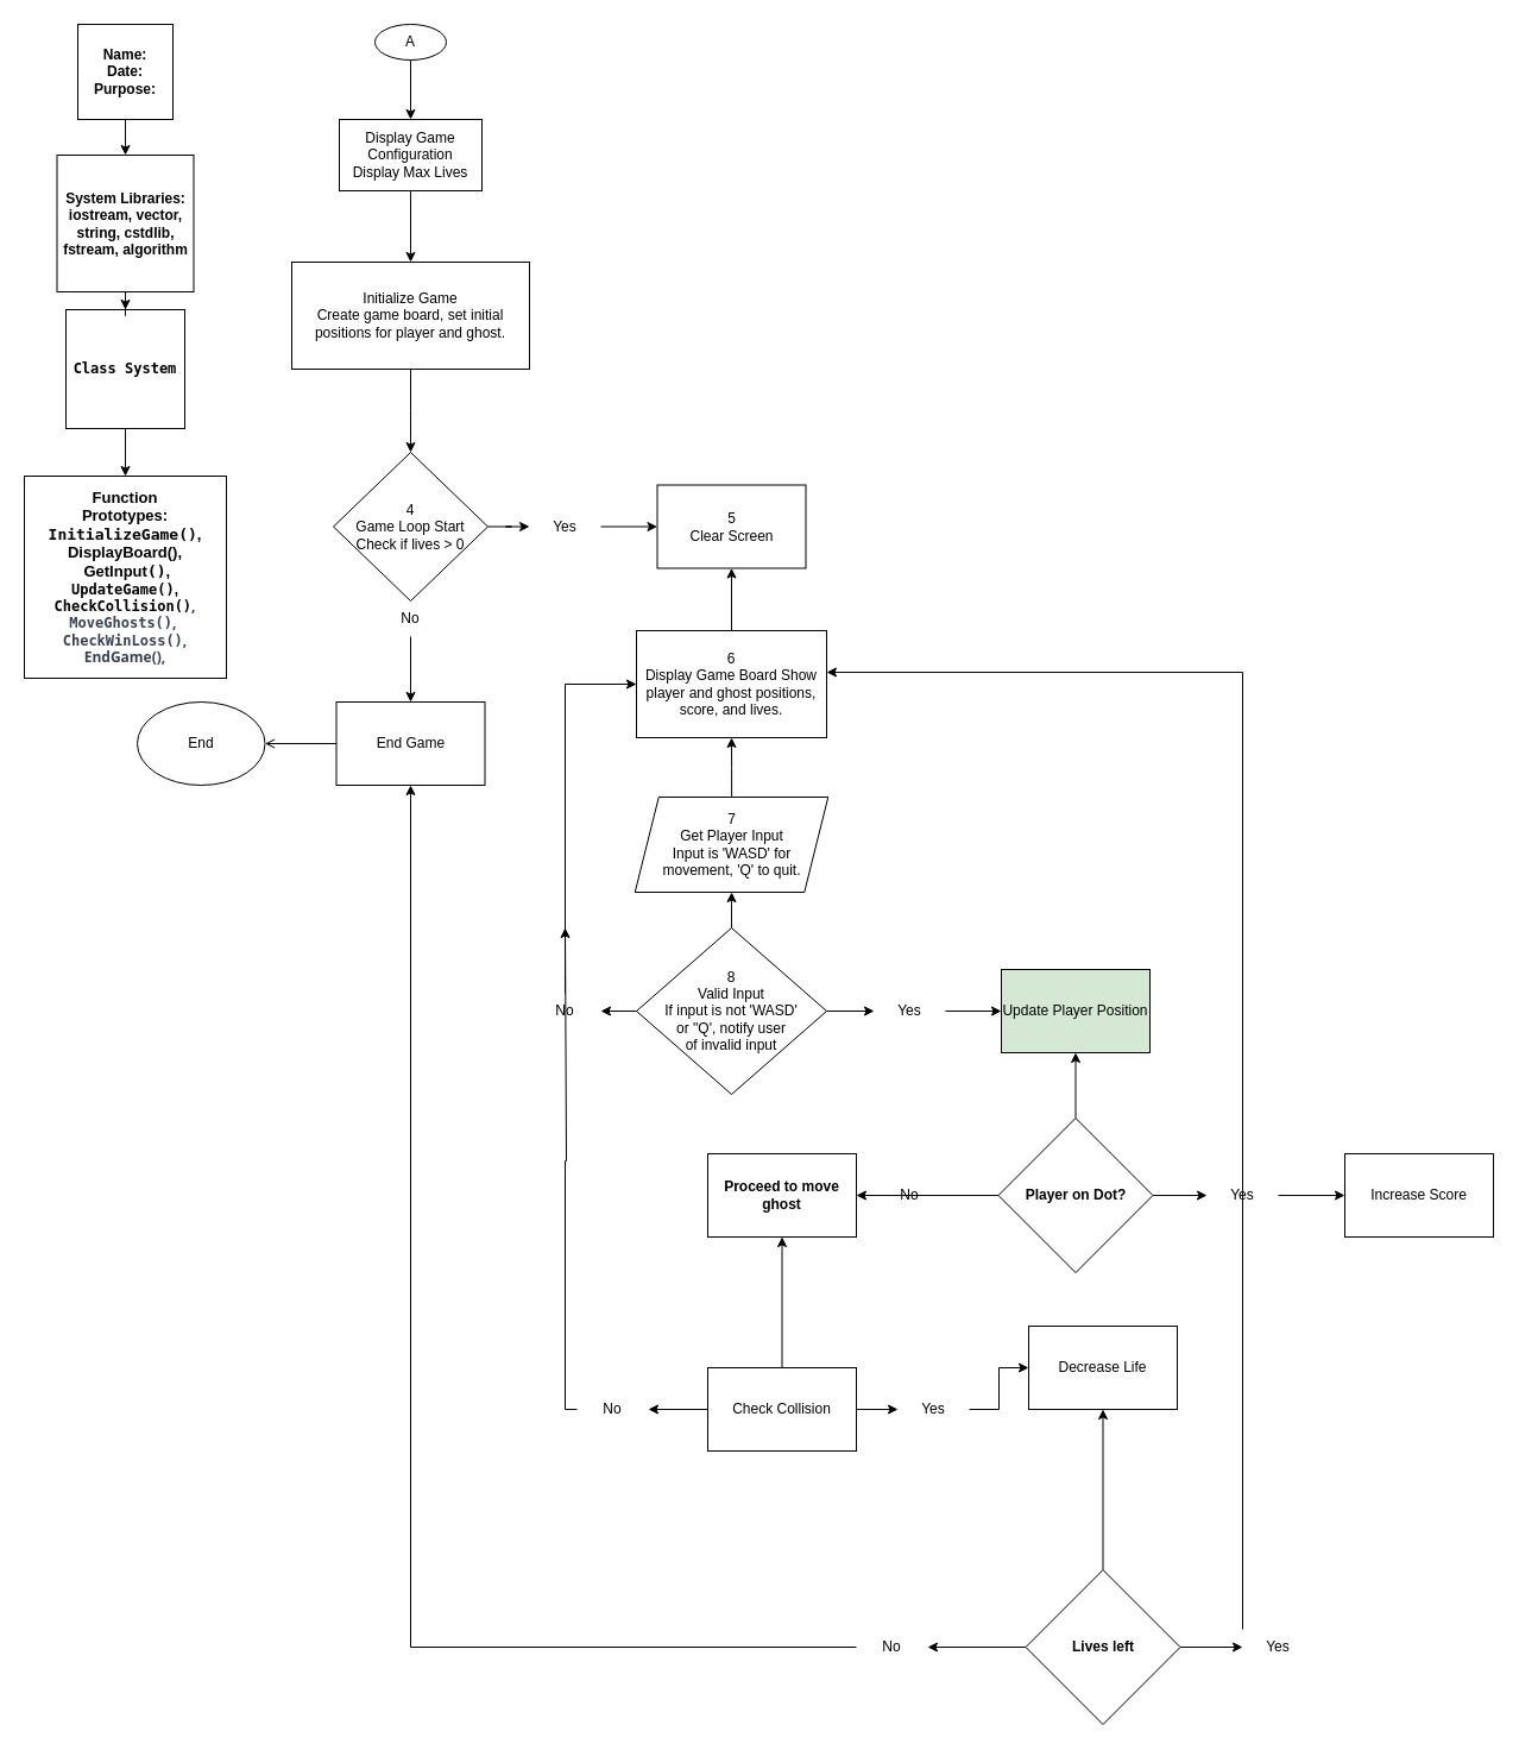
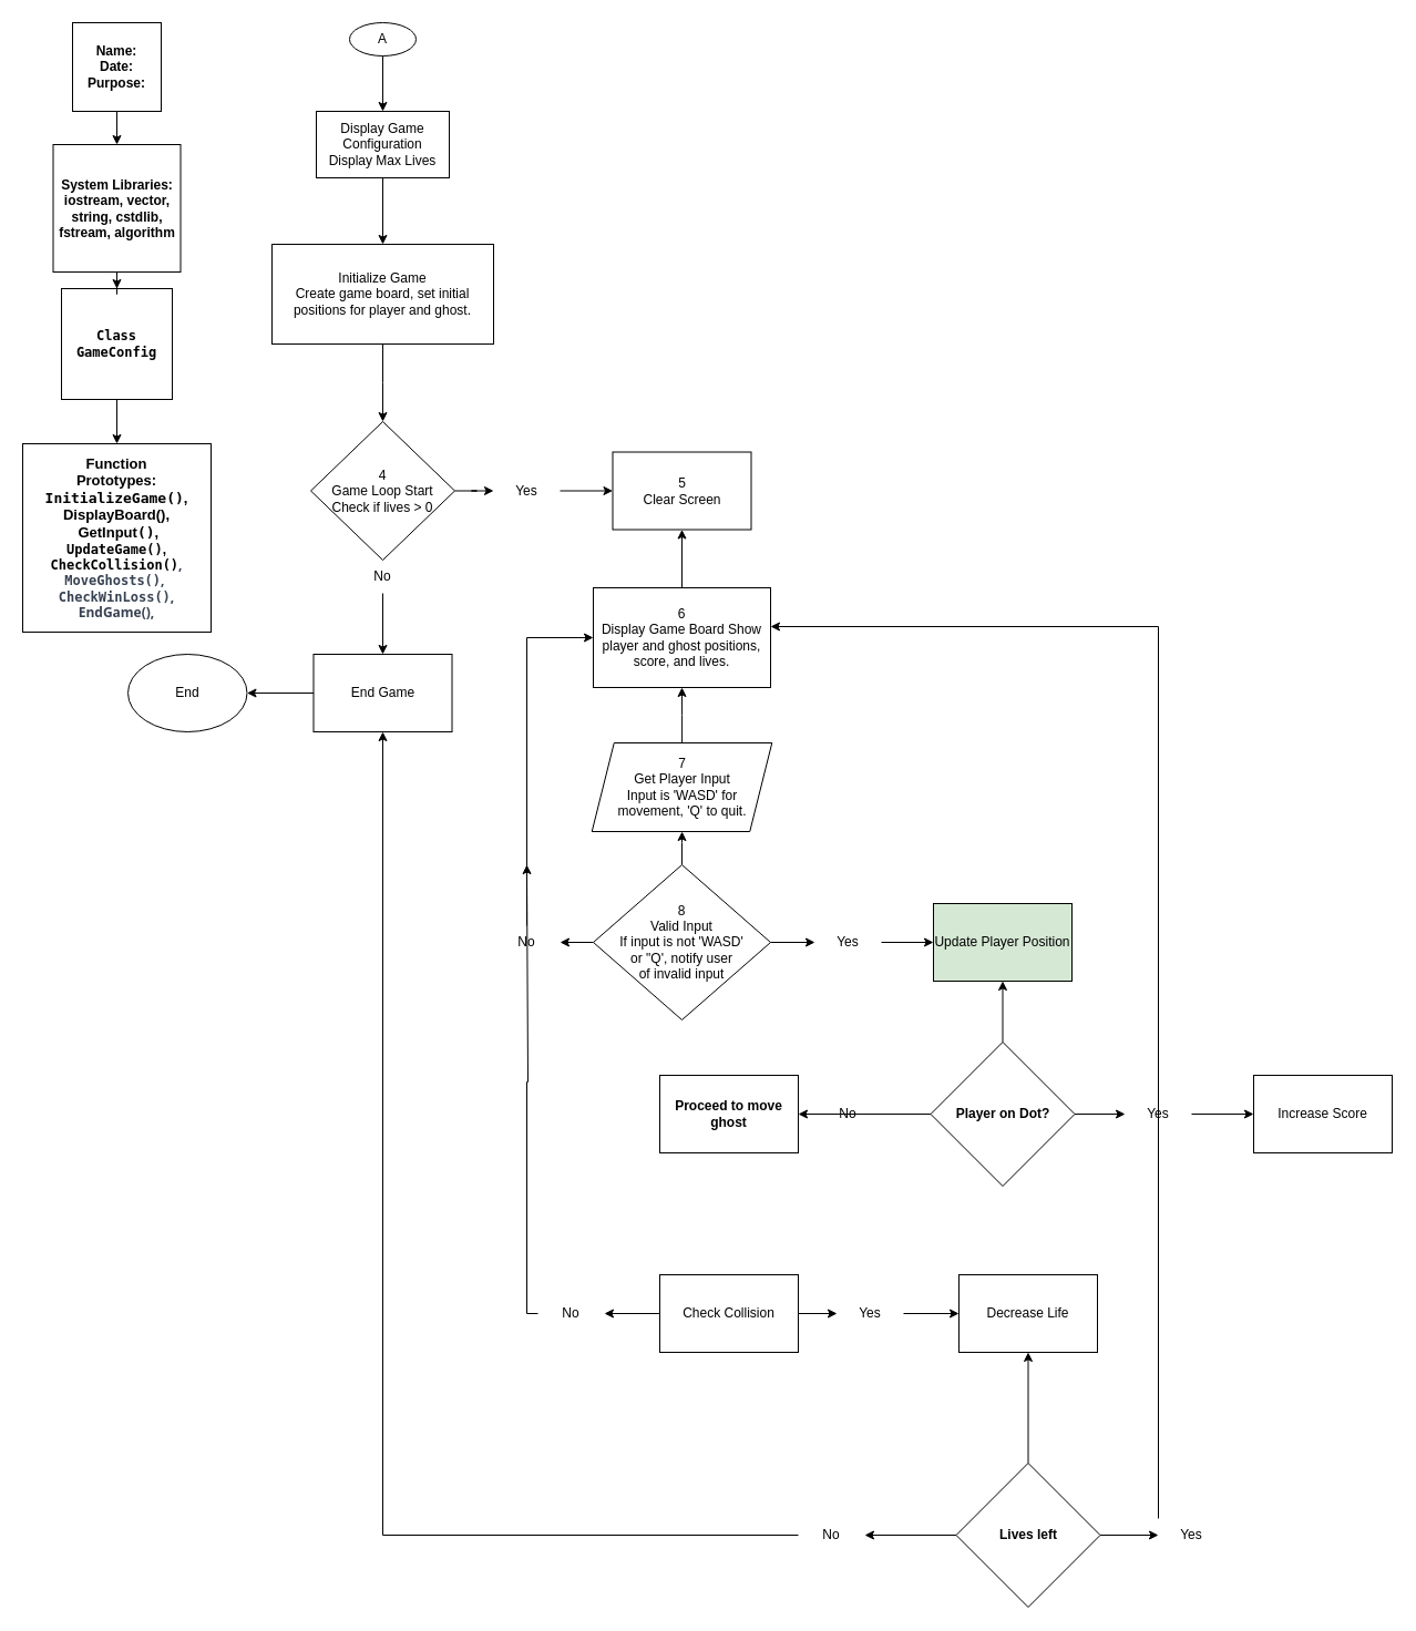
- <mxCell id="7" value="&lt;font style=&quot;font-size: 12px;&quot;&gt;&lt;b&gt;&lt;code style=&quot;border: 0px solid rgb(217, 217, 227); box-sizing: border-box; --tw-border-spacing-x: 0; --tw-border-spacing-y: 0; --tw-translate-x: 0; --tw-translate-y: 0; --tw-rotate: 0; --tw-skew-x: 0; --tw-skew-y: 0; --tw-scale-x: 1; --tw-scale-y: 1; --tw-pan-x: ; --tw-pan-y: ; --tw-pinch-zoom: ; --tw-scroll-snap-strictness: proximity; --tw-gradient-from-position: ; --tw-gradient-via-position: ; --tw-gradient-to-position: ; --tw-ordinal: ; --tw-slashed-zero: ; --tw-numeric-figure: ; --tw-numeric-spacing: ; --tw-numeric-fraction: ; --tw-ring-inset: ; --tw-ring-offset-width: 0px; --tw-ring-offset-color: #fff; --tw-ring-color: rgba(69,89,164,.5); --tw-ring-offset-shadow: 0 0 transparent; --tw-ring-shadow: 0 0 transparent; --tw-shadow: 0 0 transparent; --tw-shadow-colored: 0 0 transparent; --tw-blur: ; --tw-brightness: ; --tw-contrast: ; --tw-grayscale: ; --tw-hue-rotate: ; --tw-invert: ; --tw-saturate: ; --tw-sepia: ; --tw-drop-shadow: ; --tw-backdrop-blur: ; --tw-backdrop-brightness: ; --tw-backdrop-contrast: ; --tw-backdrop-grayscale: ; --tw-backdrop-hue-rotate: ; --tw-backdrop-invert: ; --tw-backdrop-opacity: ; --tw-backdrop-saturate: ; --tw-backdrop-sepia: ; color: var(--tw-prose-code); text-align: left; font-family: &amp;quot;Söhne Mono&amp;quot;, Monaco, &amp;quot;Andale Mono&amp;quot;, &amp;quot;Ubuntu Mono&amp;quot;, monospace !important;&quot;&gt;Class System&lt;/code&gt;&lt;/b&gt;&lt;/font&gt;" style="whiteSpace=wrap;html=1;aspect=fixed;" parent="1" vertex="1"><mxGeometry x="55" y="260" width="100" height="100" as="geometry" /></mxCell>
+ <mxCell id="7" value="&lt;font style=&quot;font-size: 12px;&quot;&gt;&lt;b&gt;&lt;code style=&quot;border: 0px solid rgb(217, 217, 227); box-sizing: border-box; --tw-border-spacing-x: 0; --tw-border-spacing-y: 0; --tw-translate-x: 0; --tw-translate-y: 0; --tw-rotate: 0; --tw-skew-x: 0; --tw-skew-y: 0; --tw-scale-x: 1; --tw-scale-y: 1; --tw-pan-x: ; --tw-pan-y: ; --tw-pinch-zoom: ; --tw-scroll-snap-strictness: proximity; --tw-gradient-from-position: ; --tw-gradient-via-position: ; --tw-gradient-to-position: ; --tw-ordinal: ; --tw-slashed-zero: ; --tw-numeric-figure: ; --tw-numeric-spacing: ; --tw-numeric-fraction: ; --tw-ring-inset: ; --tw-ring-offset-width: 0px; --tw-ring-offset-color: #fff; --tw-ring-color: rgba(69,89,164,.5); --tw-ring-offset-shadow: 0 0 transparent; --tw-ring-shadow: 0 0 transparent; --tw-shadow: 0 0 transparent; --tw-shadow-colored: 0 0 transparent; --tw-blur: ; --tw-brightness: ; --tw-contrast: ; --tw-grayscale: ; --tw-hue-rotate: ; --tw-invert: ; --tw-saturate: ; --tw-sepia: ; --tw-drop-shadow: ; --tw-backdrop-blur: ; --tw-backdrop-brightness: ; --tw-backdrop-contrast: ; --tw-backdrop-grayscale: ; --tw-backdrop-hue-rotate: ; --tw-backdrop-invert: ; --tw-backdrop-opacity: ; --tw-backdrop-saturate: ; --tw-backdrop-sepia: ; color: var(--tw-prose-code); text-align: left; font-family: &amp;quot;Söhne Mono&amp;quot;, Monaco, &amp;quot;Andale Mono&amp;quot;, &amp;quot;Ubuntu Mono&amp;quot;, monospace !important;&quot;&gt;Class GameConfig&lt;/code&gt;&lt;/b&gt;&lt;/font&gt;" style="whiteSpace=wrap;html=1;aspect=fixed;" parent="1" vertex="1"><mxGeometry x="55" y="260" width="100" height="100" as="geometry" /></mxCell>
- <mxCell id="19" value="" style="edgeStyle=orthogonalEdgeStyle;rounded=0;orthogonalLoop=1;jettySize=auto;html=1;endArrow=open;" edge="1" parent="1" source="20" target="63"><mxGeometry relative="1" as="geometry" /></mxCell>
+ <mxCell id="19" value="" style="edgeStyle=orthogonalEdgeStyle;rounded=0;orthogonalLoop=1;jettySize=auto;html=1;" edge="1" parent="1" source="20" target="63"><mxGeometry relative="1" as="geometry" /></mxCell>
- <mxCell id="47" value="" style="edgeStyle=orthogonalEdgeStyle;rounded=0;orthogonalLoop=1;jettySize=auto;html=1;" edge="1" parent="1" source="50" target="45"><mxGeometry relative="1" as="geometry" /></mxCell>
- <mxCell id="46" value="Decrease Life" style="rounded=0;whiteSpace=wrap;html=1;" vertex="1" parent="1"><mxGeometry x="865" y="1115" width="125" height="70" as="geometry" /></mxCell>
+ <mxCell id="46" value="Decrease Life" style="rounded=0;whiteSpace=wrap;html=1;" vertex="1" parent="1"><mxGeometry x="865" y="1150" width="125" height="70" as="geometry" /></mxCell>
